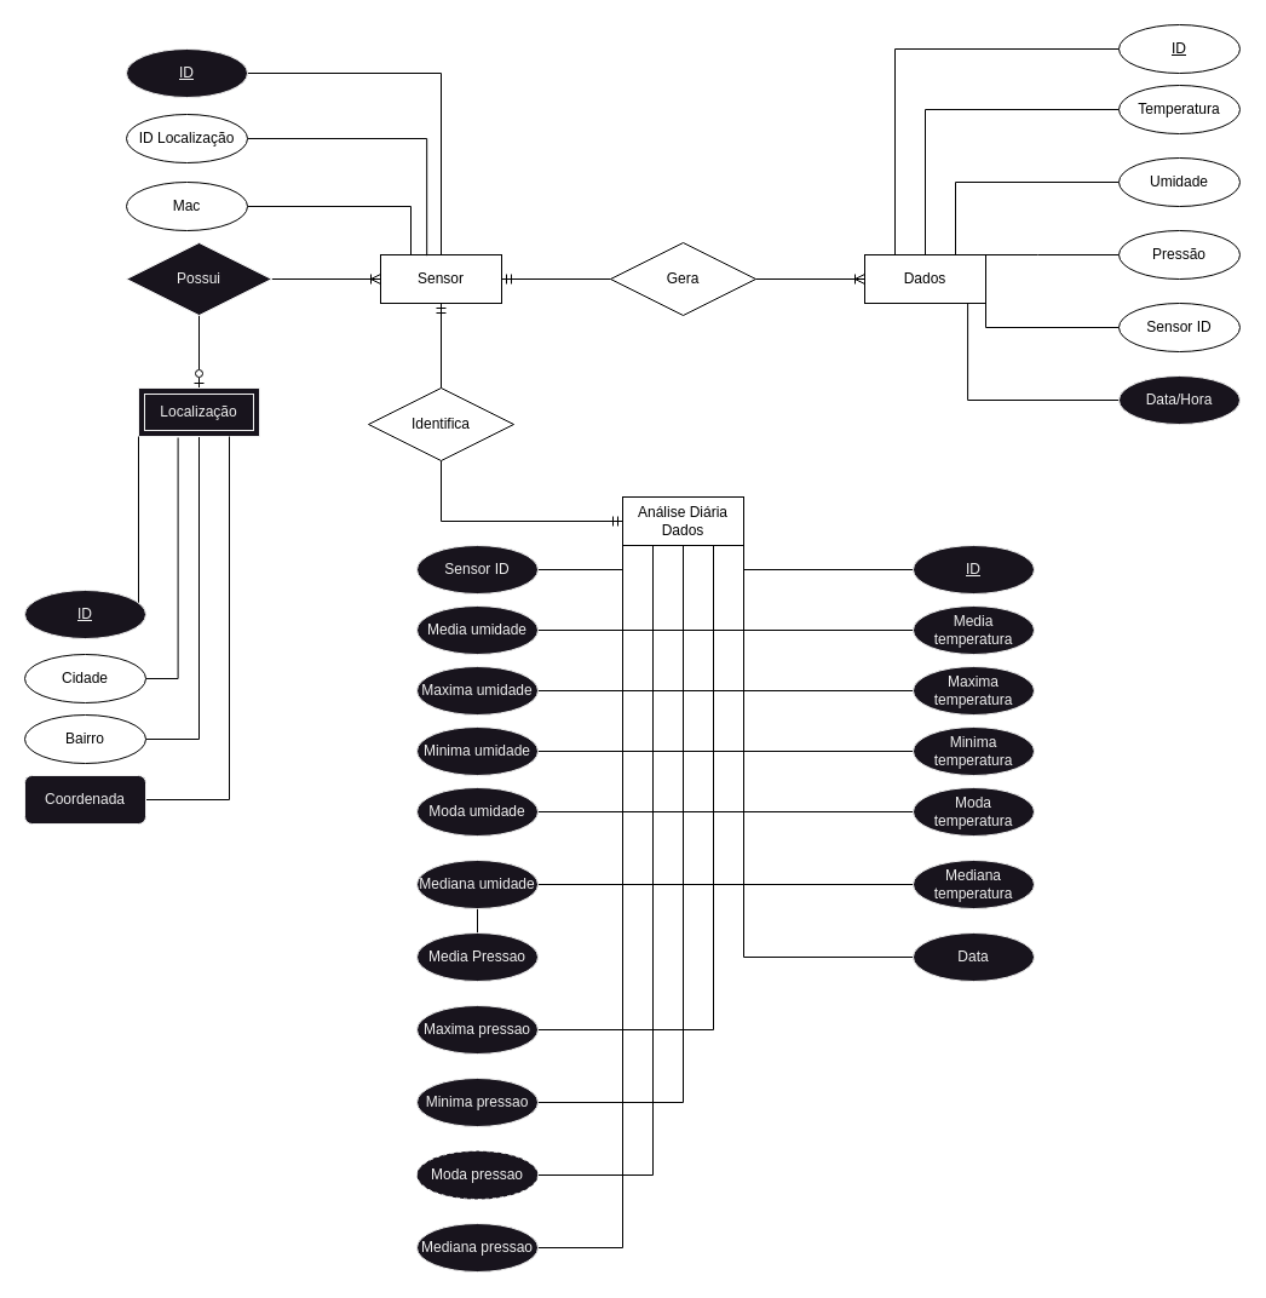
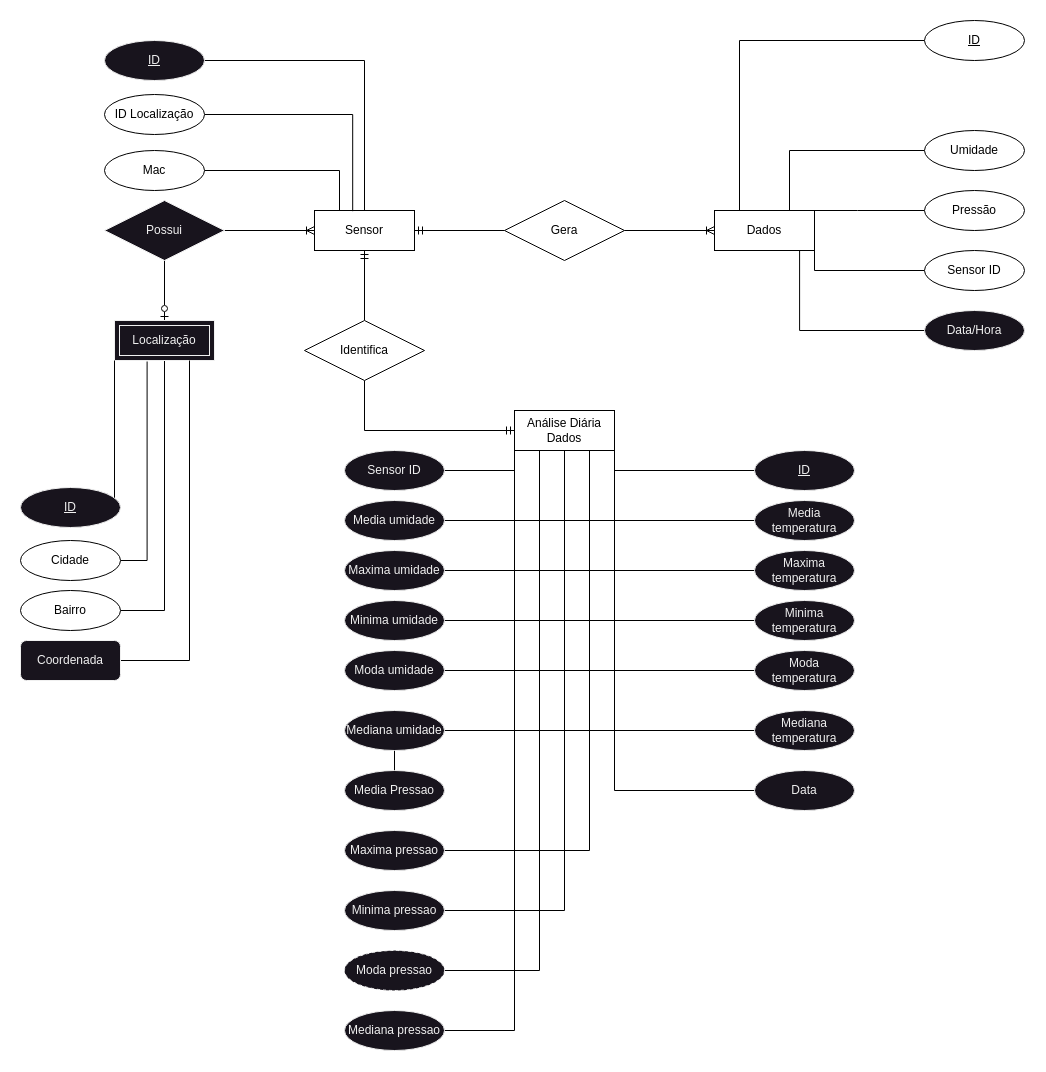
- <mxCell id="17" style="edgeStyle=orthogonalEdgeStyle;rounded=0;orthogonalLoop=1;jettySize=auto;html=1;entryX=0.5;entryY=0;entryDx=0;entryDy=0;startArrow=none;startFill=0;endArrow=none;endFill=0;" parent="1" source="18" target="8" edge="1"><mxGeometry relative="1" as="geometry" /></mxCell>
- <mxCell id="18" value="Temperatura" style="ellipse;whiteSpace=wrap;html=1;align=center;" parent="1" vertex="1"><mxGeometry x="924" y="70" width="100" height="40" as="geometry" /></mxCell>
